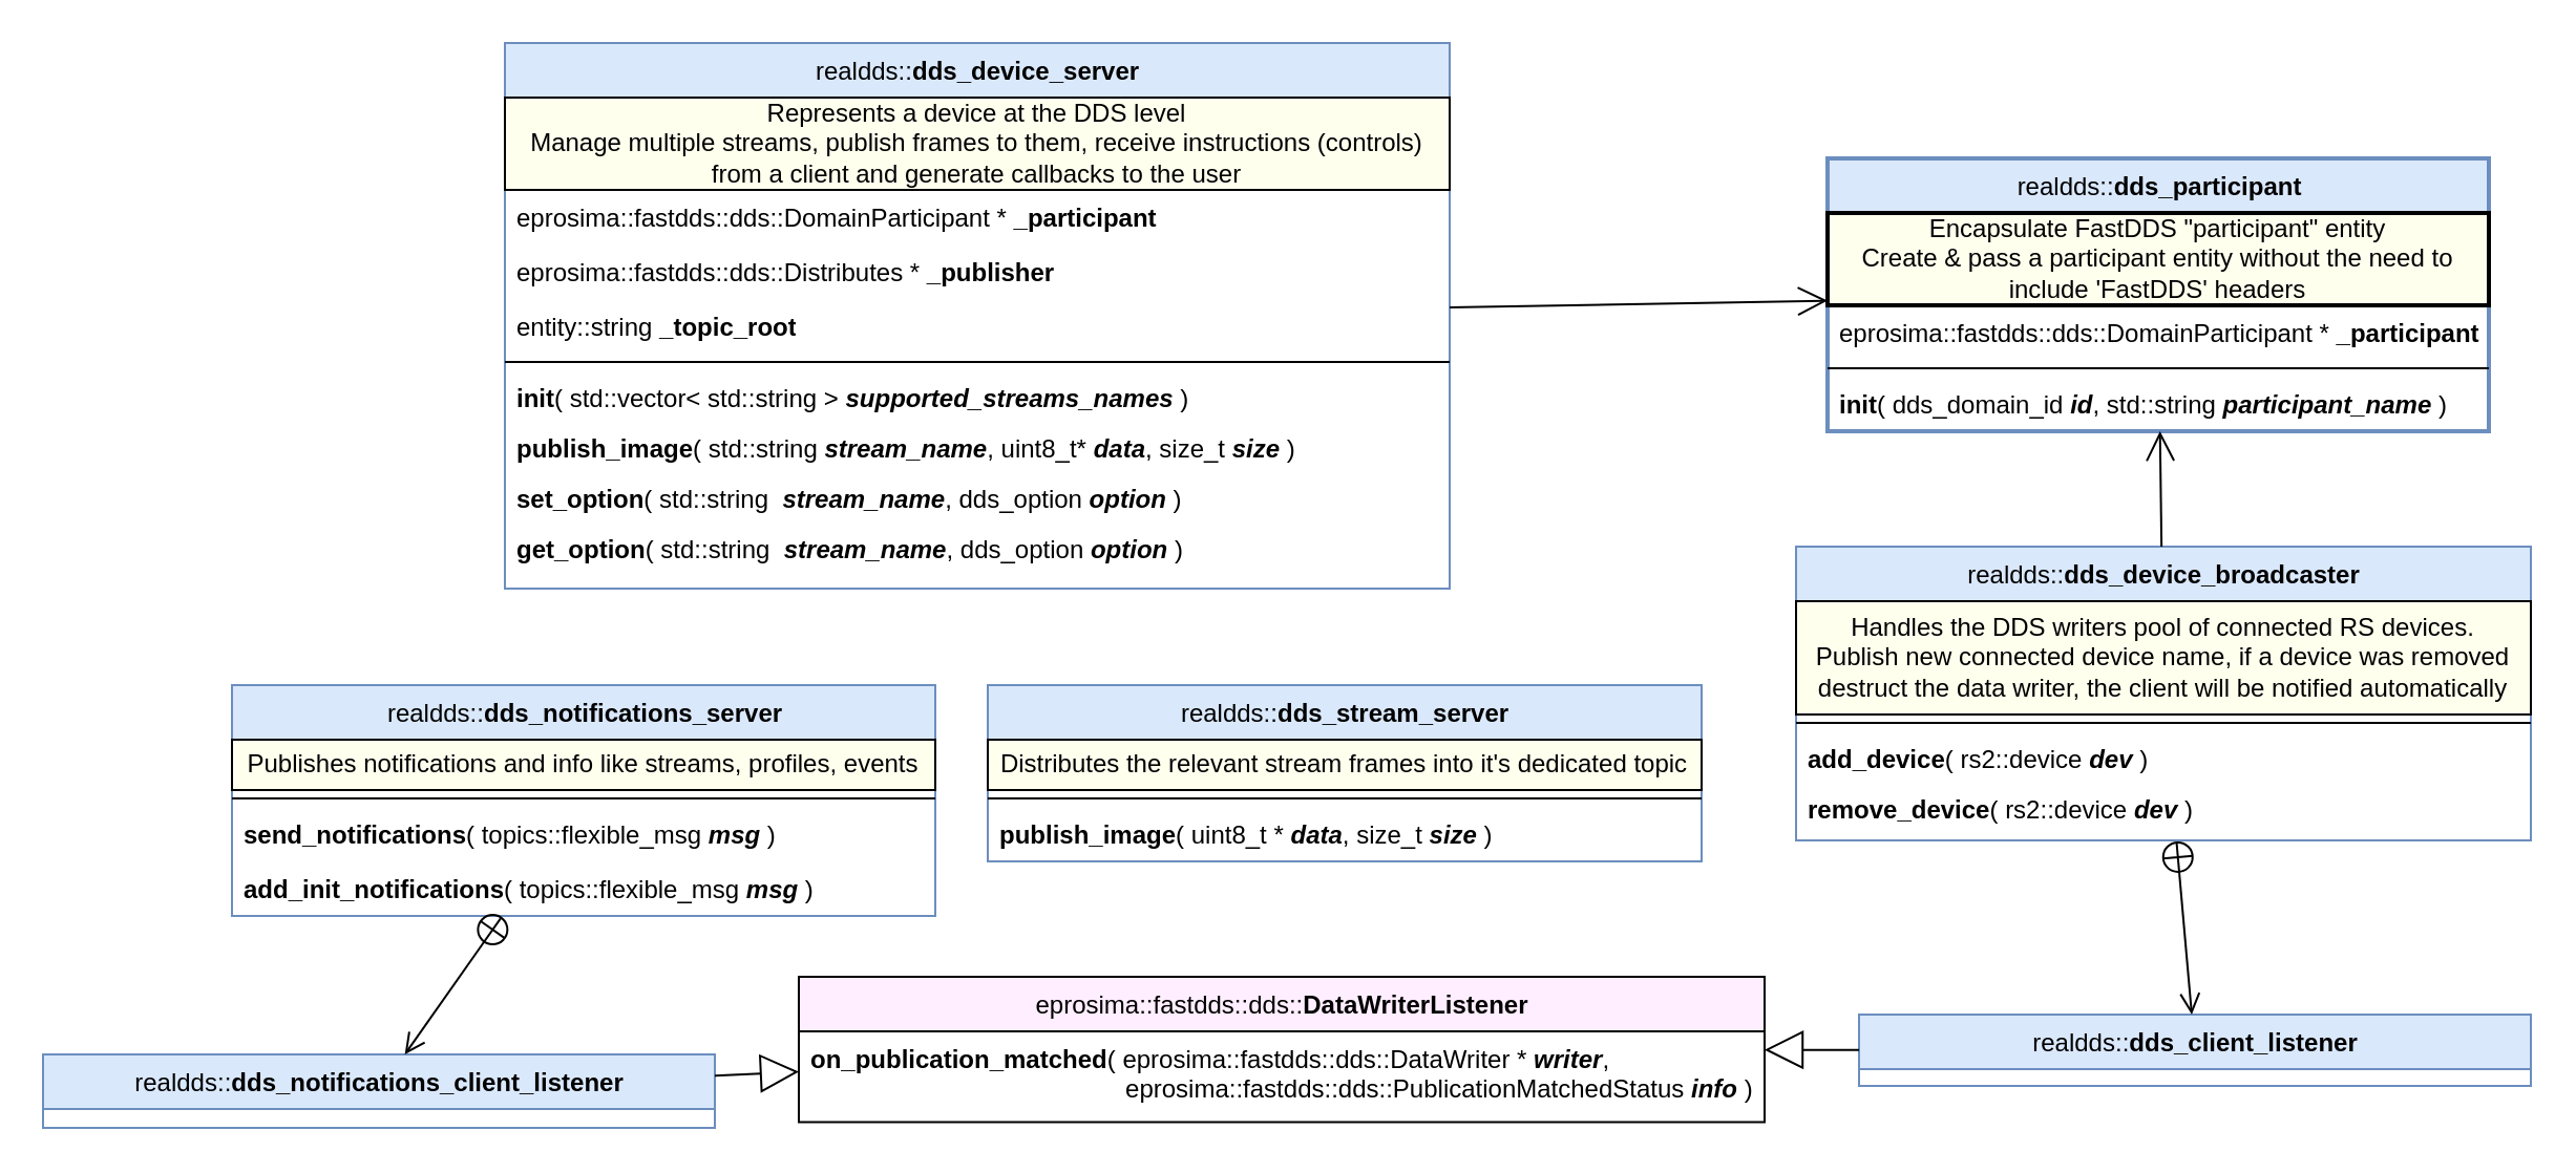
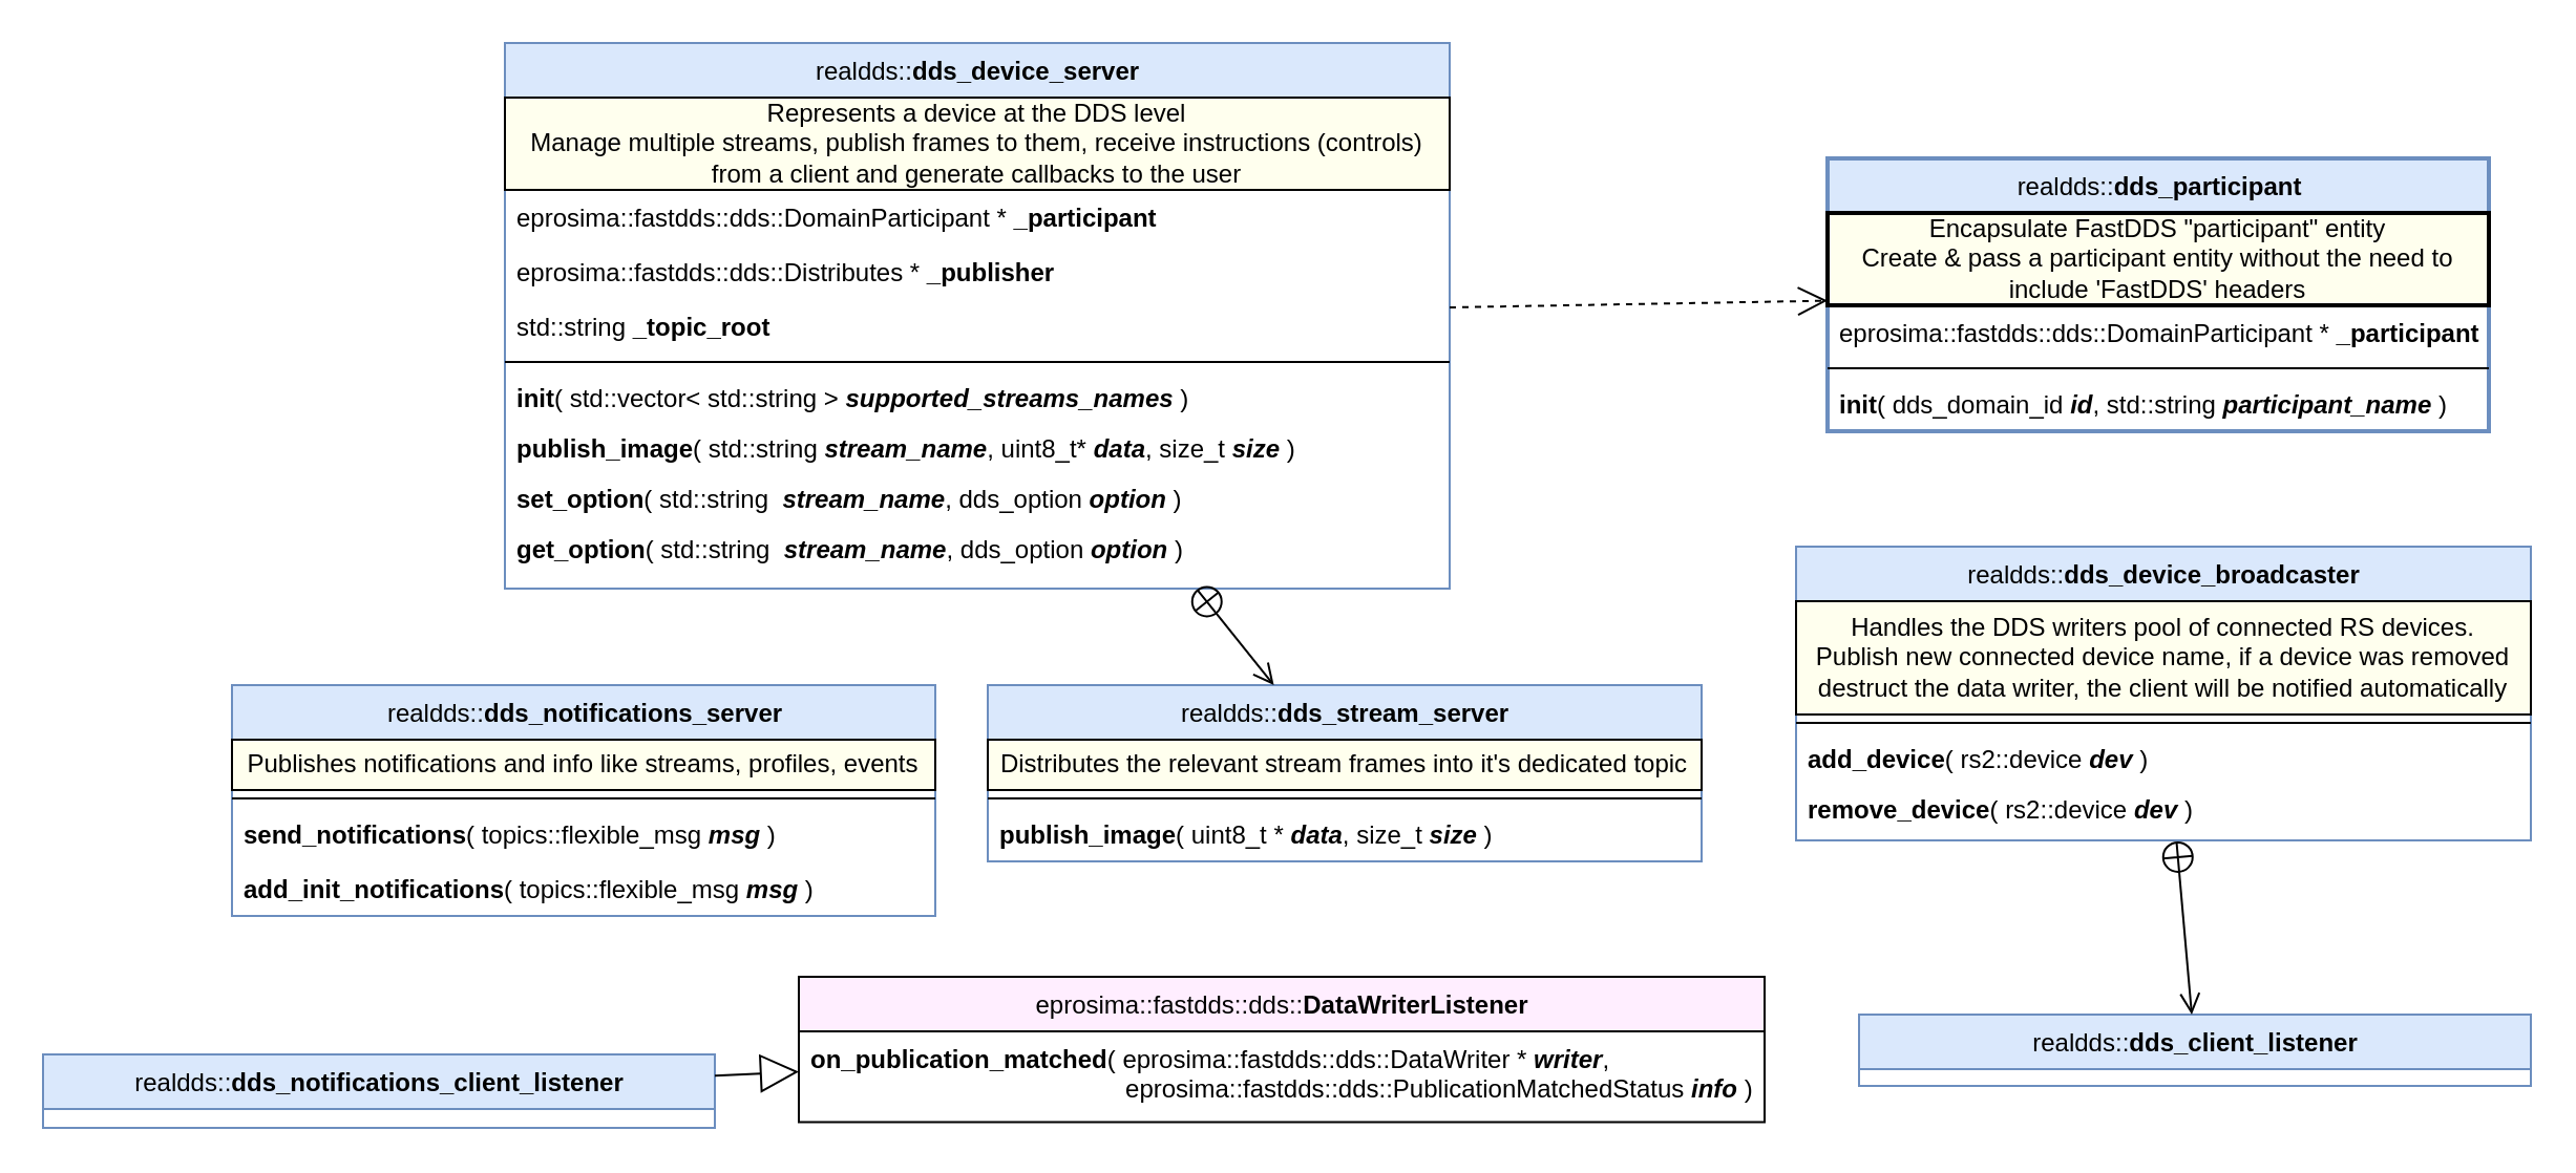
- <mxCell id="41" value="" style="endArrow=open;endFill=1;endSize=12;html=1;rounded=0;" edge="1" parent="1" source="7" target="2"><mxGeometry width="160" relative="1" as="geometry"><mxPoint x="910" y="329.301" as="sourcePoint" /><mxPoint x="1035" y="314.516" as="targetPoint" /></mxGeometry></mxCell>
+ <mxCell id="41" value="" style="endArrow=open;endFill=1;endSize=12;html=1;rounded=0;dashed=1;" edge="1" parent="1" source="7" target="2"><mxGeometry width="160" relative="1" as="geometry"><mxPoint x="910" y="329.301" as="sourcePoint" /><mxPoint x="1035" y="314.516" as="targetPoint" /></mxGeometry></mxCell>
- <mxCell id="11" value="entity::string &lt;b&gt;_topic_root&lt;/b&gt;" style="text;align=left;verticalAlign=top;spacingLeft=4;spacingRight=4;overflow=hidden;rotatable=0;points=[[0,0.5],[1,0.5]];portConstraint=eastwest;rounded=0;shadow=0;html=1;" vertex="1" parent="7"><mxGeometry y="122" width="450" height="26" as="geometry" /></mxCell>
+ <mxCell id="11" value="std::string &lt;b&gt;_topic_root&lt;/b&gt;" style="text;align=left;verticalAlign=top;spacingLeft=4;spacingRight=4;overflow=hidden;rotatable=0;points=[[0,0.5],[1,0.5]];portConstraint=eastwest;rounded=0;shadow=0;html=1;" vertex="1" parent="7"><mxGeometry y="122" width="450" height="26" as="geometry" /></mxCell>
- <mxCell id="40" value="" style="endArrow=open;endFill=1;endSize=12;html=1;rounded=0;" edge="1" parent="1" source="29" target="2"><mxGeometry width="160" relative="1" as="geometry"><mxPoint x="1936.108" y="435" as="sourcePoint" /><mxPoint x="1936.92" y="490" as="targetPoint" /></mxGeometry></mxCell>
+ <mxCell id="26" value="" style="endArrow=open;startArrow=circlePlus;endFill=0;startFill=0;endSize=8;html=1;rounded=0;" edge="1" parent="1" source="7" target="22"><mxGeometry width="160" relative="1" as="geometry"><mxPoint x="75" y="400" as="sourcePoint" /><mxPoint x="75" y="460" as="targetPoint" /></mxGeometry></mxCell>
- <mxCell id="28" value="" style="endArrow=open;startArrow=circlePlus;endFill=0;startFill=0;endSize=8;html=1;rounded=0;" edge="1" parent="1" source="17" target="27"><mxGeometry width="160" relative="1" as="geometry"><mxPoint x="0" y="400" as="sourcePoint" /><mxPoint x="-39.13" y="460" as="targetPoint" /></mxGeometry></mxCell>
- <mxCell id="38" value="" style="endArrow=block;endSize=16;endFill=0;html=1;rounded=0;" edge="1" parent="1" source="37" target="35"><mxGeometry width="160" relative="1" as="geometry"><mxPoint x="230" y="637.941" as="sourcePoint" /><mxPoint x="270" y="638.412" as="targetPoint" /></mxGeometry></mxCell>
